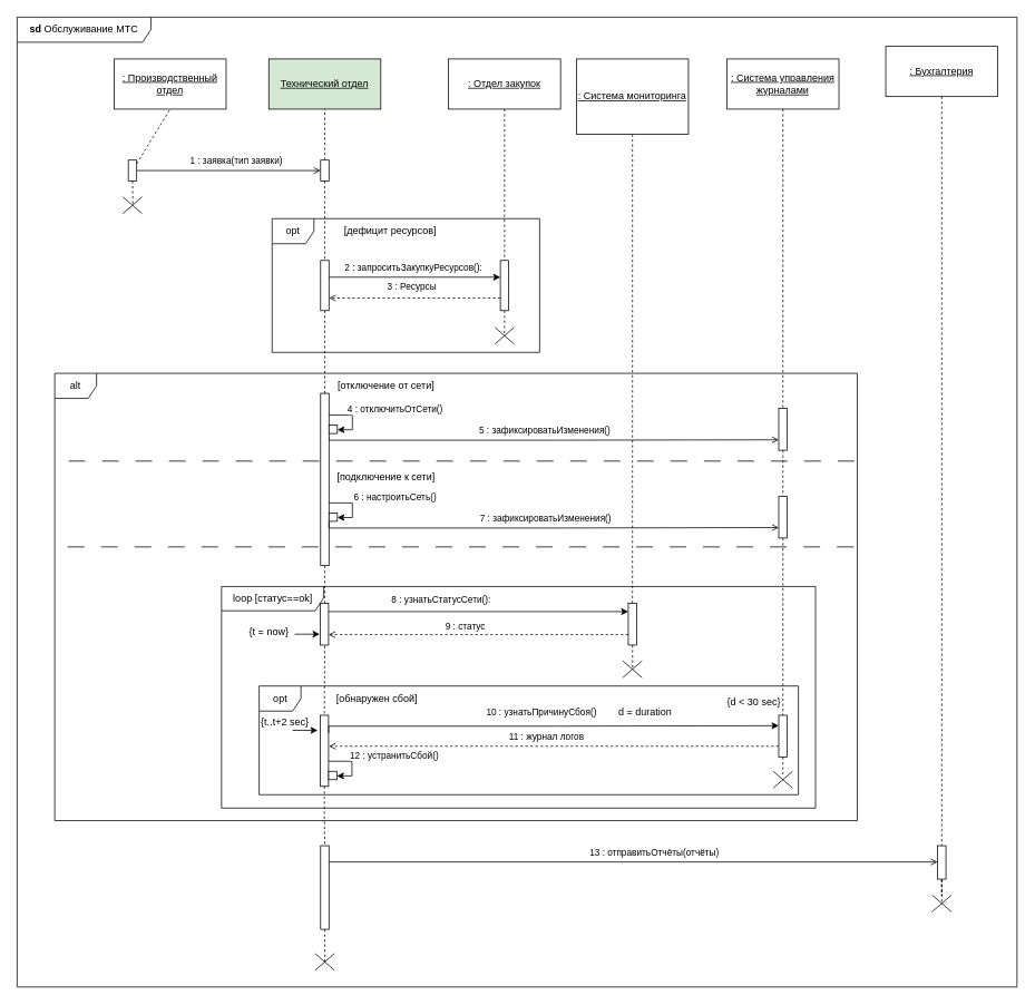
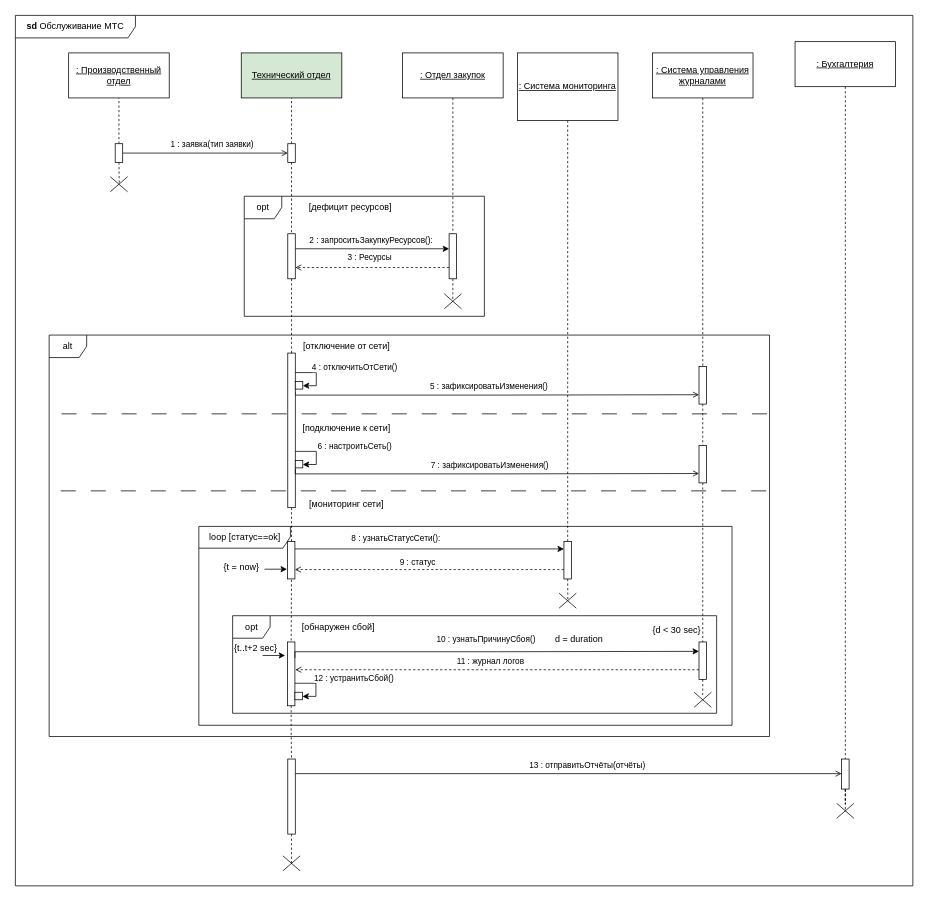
- <mxCell id="4" value="&lt;u&gt;: Производственный отдел&lt;/u&gt;" style="rounded=0;whiteSpace=wrap;html=1;" vertex="1" parent="2"><mxGeometry x="116" y="50" width="134" height="60" as="geometry" /></mxCell>
+ <mxCell id="4" value="&lt;u&gt;: Производственный отдел&lt;/u&gt;" style="rounded=0;whiteSpace=wrap;html=1;" vertex="1" parent="2"><mxGeometry x="71" y="50" width="134" height="60" as="geometry" /></mxCell>
+ <mxCell id="29" value="[мониторинг сети]" style="text;html=1;align=center;verticalAlign=middle;resizable=0;points=[];autosize=1;strokeColor=none;fillColor=none;" vertex="1" parent="20"><mxGeometry x="331" y="210" width="130" height="30" as="geometry" /></mxCell>
